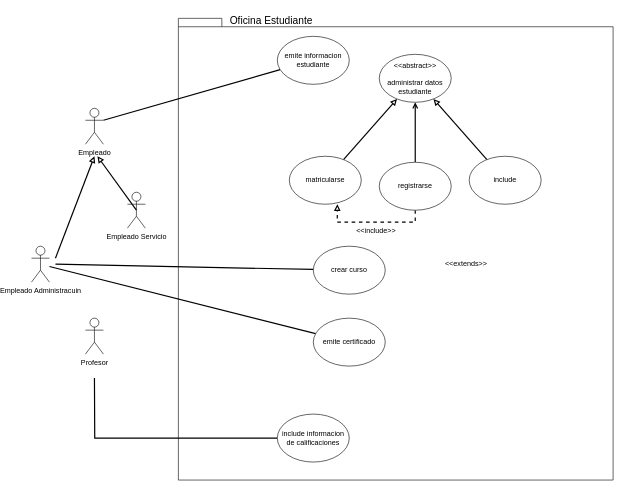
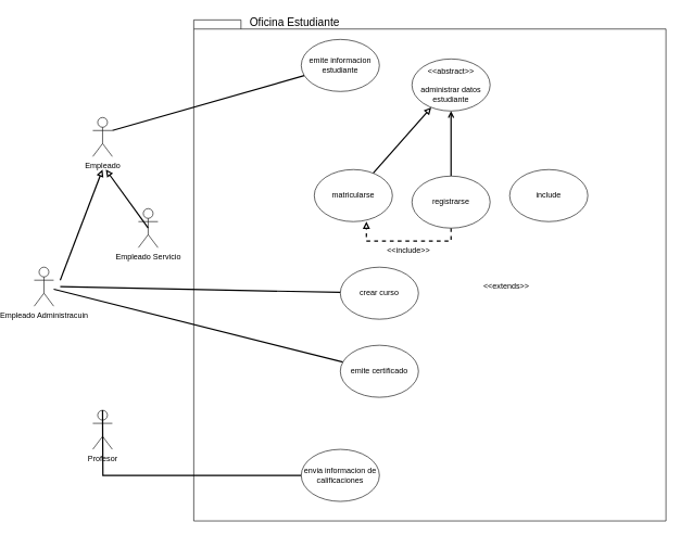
- <mxCell id="12" style="rounded=0;orthogonalLoop=1;jettySize=auto;html=1;strokeWidth=2;endArrow=block;endFill=0;" parent="1" source="13" target="19" edge="1"><mxGeometry relative="1" as="geometry"><mxPoint x="660" y="440" as="targetPoint" /></mxGeometry></mxCell>
- <mxCell id="16" value="Profesor" style="shape=umlActor;verticalLabelPosition=bottom;verticalAlign=top;html=1;outlineConnect=0;" parent="1" vertex="1"><mxGeometry x="110" y="530" width="30" height="60" as="geometry" /></mxCell>
+ <mxCell id="16" value="Profesor" style="shape=umlActor;verticalLabelPosition=bottom;verticalAlign=top;html=1;outlineConnect=0;" parent="1" vertex="1"><mxGeometry x="110" y="630" width="30" height="60" as="geometry" /></mxCell>
- <mxCell id="18" value="include informacion de calificaciones" style="ellipse;whiteSpace=wrap;html=1;" parent="1" vertex="1"><mxGeometry x="430" y="690" width="120" height="80" as="geometry" /></mxCell>
+ <mxCell id="18" value="envia informacion de calificaciones" style="ellipse;whiteSpace=wrap;html=1;" parent="1" vertex="1"><mxGeometry x="430" y="690" width="120" height="80" as="geometry" /></mxCell>
